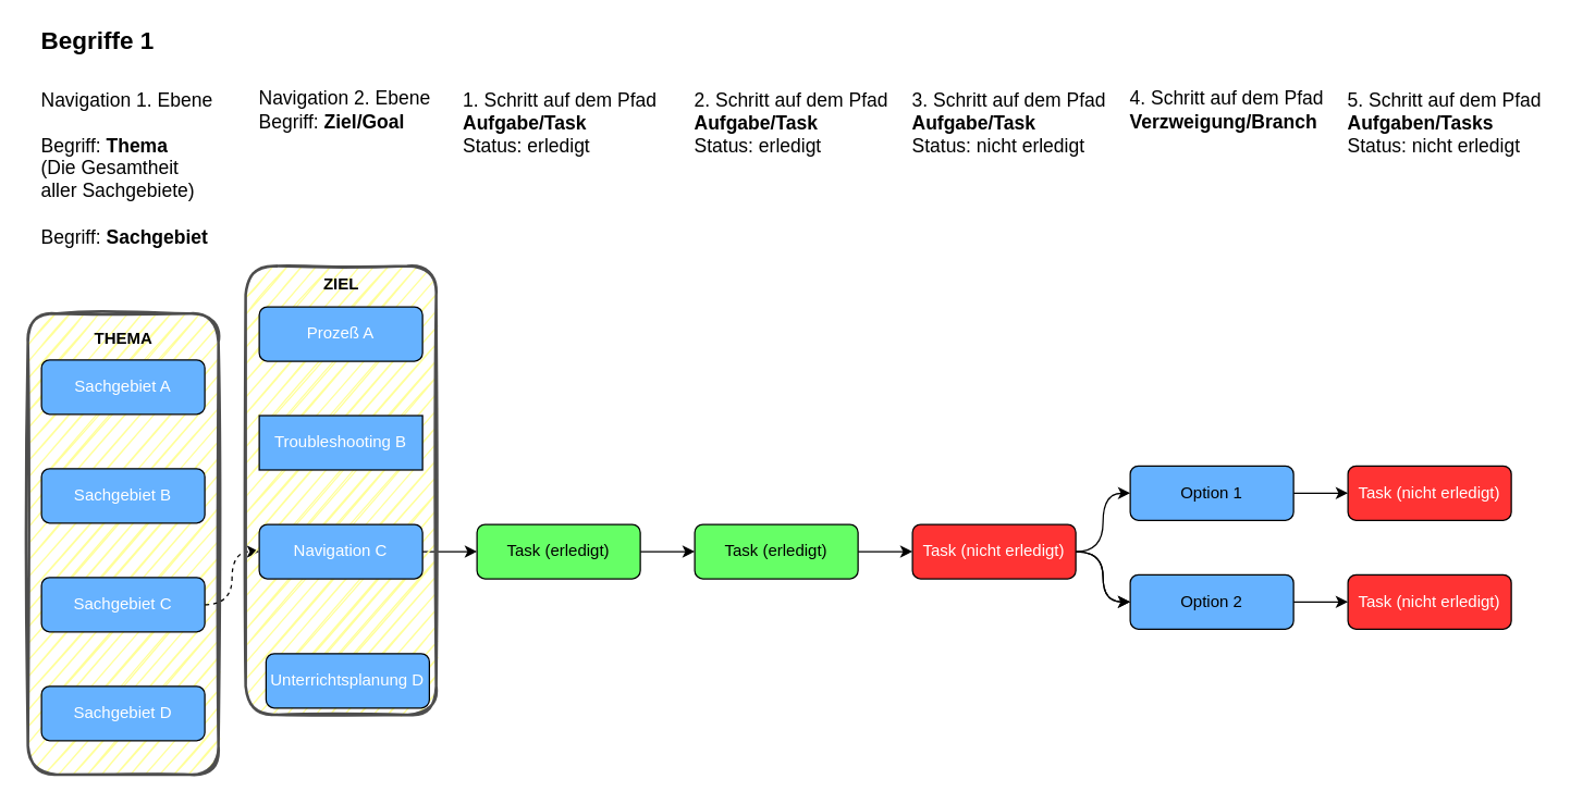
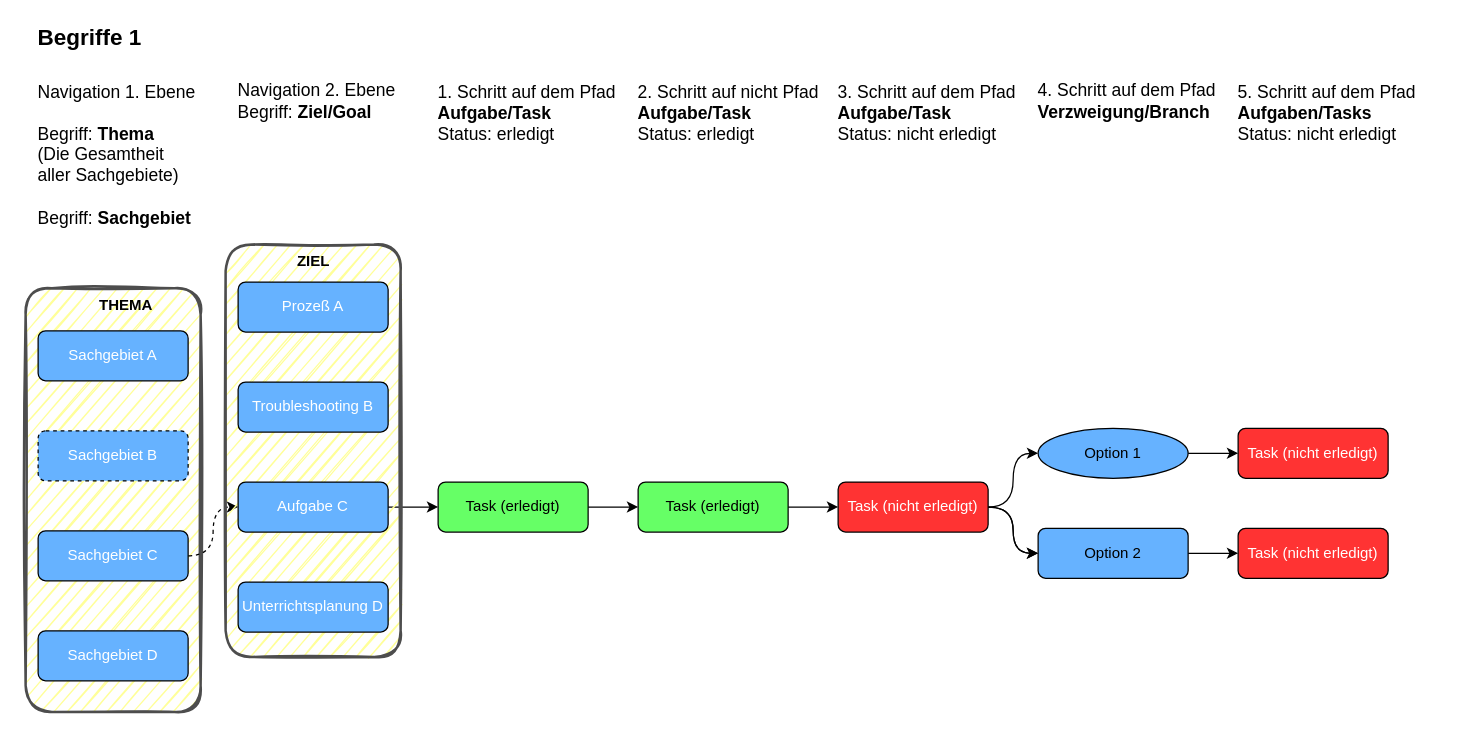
- <mxCell id="17" value="1. Schritt auf dem Pfad&lt;br style=&quot;font-size: 14px&quot;&gt;&lt;b&gt;Aufgabe/Task&lt;/b&gt;&lt;br style=&quot;font-size: 14px&quot;&gt;Status: erledigt" style="text;html=1;align=left;verticalAlign=middle;resizable=0;points=[];autosize=1;fontSize=14;spacing=0;" parent="1" vertex="1"><mxGeometry x="340" y="60" width="160" height="60" as="geometry" /></mxCell>
+ <mxCell id="17" value="1. Schritt auf dem Pfad&lt;br style=&quot;font-size: 14px&quot;&gt;&lt;b&gt;Aufgabe/Task&lt;/b&gt;&lt;br style=&quot;font-size: 14px&quot;&gt;Status: erledigt" style="text;html=1;align=left;verticalAlign=middle;resizable=0;points=[];autosize=1;fontSize=14;spacing=0;" parent="1" vertex="1"><mxGeometry x="350" y="60" width="160" height="60" as="geometry" /></mxCell>
- <mxCell id="18" value="2. Schritt auf dem Pfad&lt;br style=&quot;font-size: 14px&quot;&gt;&lt;b&gt;Aufgabe/Task&lt;/b&gt;&lt;br style=&quot;font-size: 14px&quot;&gt;Status: erledigt" style="text;html=1;align=left;verticalAlign=middle;resizable=0;points=[];autosize=1;fontSize=14;spacing=0;" parent="1" vertex="1"><mxGeometry x="510" y="60" width="160" height="60" as="geometry" /></mxCell>
+ <mxCell id="18" value="2. Schritt auf nicht Pfad&lt;br style=&quot;font-size: 14px&quot;&gt;&lt;b&gt;Aufgabe/Task&lt;/b&gt;&lt;br style=&quot;font-size: 14px&quot;&gt;Status: erledigt" style="text;html=1;align=left;verticalAlign=middle;resizable=0;points=[];autosize=1;fontSize=14;spacing=0;" parent="1" vertex="1"><mxGeometry x="510" y="60" width="160" height="60" as="geometry" /></mxCell>
- <mxCell id="40" value="THEMA" style="text;html=1;align=center;verticalAlign=middle;resizable=0;points=[];autosize=1;fontStyle=1" parent="1" vertex="1"><mxGeometry x="60" y="239" width="60" height="20" as="geometry" /></mxCell>
+ <mxCell id="40" value="THEMA" style="text;html=1;align=center;verticalAlign=middle;resizable=0;points=[];autosize=1;fontStyle=1" parent="1" vertex="1"><mxGeometry x="70" y="234" width="60" height="20" as="geometry" /></mxCell>
- <mxCell id="26" value="&lt;font color=&quot;#ffffff&quot;&gt;Troubleshooting B&lt;/font&gt;" style="whiteSpace=wrap;html=1;fillColor=#66B2FF;rounded=0;" parent="23" vertex="1"><mxGeometry y="80" width="120" height="40" as="geometry" /></mxCell>
+ <mxCell id="26" value="&lt;font color=&quot;#ffffff&quot;&gt;Troubleshooting B&lt;/font&gt;" style="rounded=1;whiteSpace=wrap;html=1;fillColor=#66B2FF;" parent="23" vertex="1"><mxGeometry y="80" width="120" height="40" as="geometry" /></mxCell>
- <mxCell id="31" value="Option 1" style="rounded=1;whiteSpace=wrap;html=1;fillColor=#66B2FF;" parent="30" vertex="1"><mxGeometry width="120" height="40" as="geometry" /></mxCell>
+ <mxCell id="31" value="Option 1" style="ellipse;whiteSpace=wrap;html=1;fillColor=#66B2FF;" parent="30" vertex="1"><mxGeometry width="120" height="40" as="geometry" /></mxCell>
- <mxCell id="37" value="&lt;font color=&quot;#ffffff&quot;&gt;Sachgebiet B&lt;/font&gt;" style="rounded=1;whiteSpace=wrap;html=1;fillColor=#66B2FF;container=0;" parent="1" vertex="1"><mxGeometry x="30" y="344" width="120" height="40" as="geometry" /></mxCell>
+ <mxCell id="37" value="&lt;font color=&quot;#ffffff&quot;&gt;Sachgebiet B&lt;/font&gt;" style="rounded=1;whiteSpace=wrap;html=1;fillColor=#66B2FF;container=0;dashed=1;" parent="1" vertex="1"><mxGeometry x="30" y="344" width="120" height="40" as="geometry" /></mxCell>
- <mxCell id="27" value="&lt;font color=&quot;#ffffff&quot;&gt;Navigation C&lt;/font&gt;" style="rounded=1;whiteSpace=wrap;html=1;fillColor=#66B2FF;" parent="23" vertex="1"><mxGeometry y="160" width="120" height="40" as="geometry" /></mxCell>
+ <mxCell id="27" value="&lt;font color=&quot;#ffffff&quot;&gt;Aufgabe C&lt;/font&gt;" style="rounded=1;whiteSpace=wrap;html=1;fillColor=#66B2FF;" parent="23" vertex="1"><mxGeometry y="160" width="120" height="40" as="geometry" /></mxCell>
- <mxCell id="28" value="&lt;font color=&quot;#ffffff&quot;&gt;Unterrichtsplanung D&lt;/font&gt;" style="rounded=1;whiteSpace=wrap;html=1;fillColor=#66B2FF;" parent="23" vertex="1"><mxGeometry x="5" y="255" width="120" height="40" as="geometry" /></mxCell>
+ <mxCell id="28" value="&lt;font color=&quot;#ffffff&quot;&gt;Unterrichtsplanung D&lt;/font&gt;" style="rounded=1;whiteSpace=wrap;html=1;fillColor=#66B2FF;" parent="23" vertex="1"><mxGeometry y="240" width="120" height="40" as="geometry" /></mxCell>
